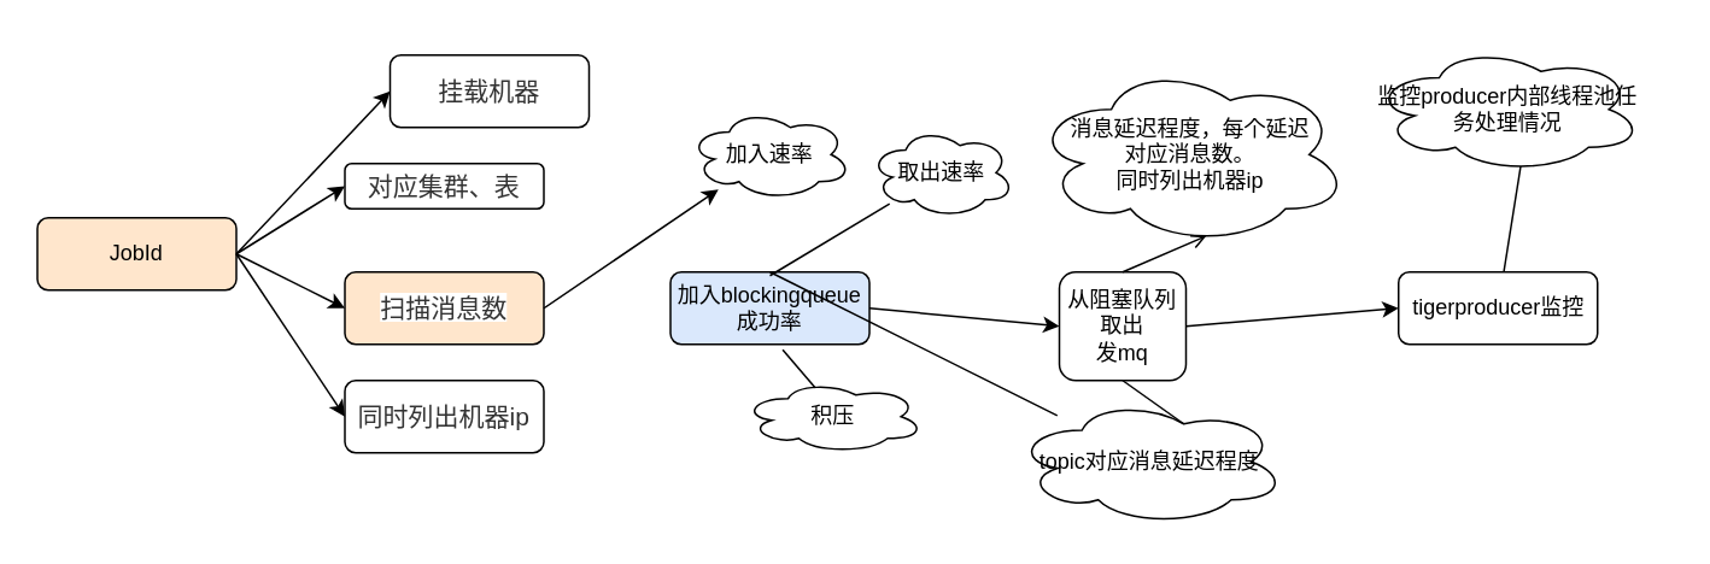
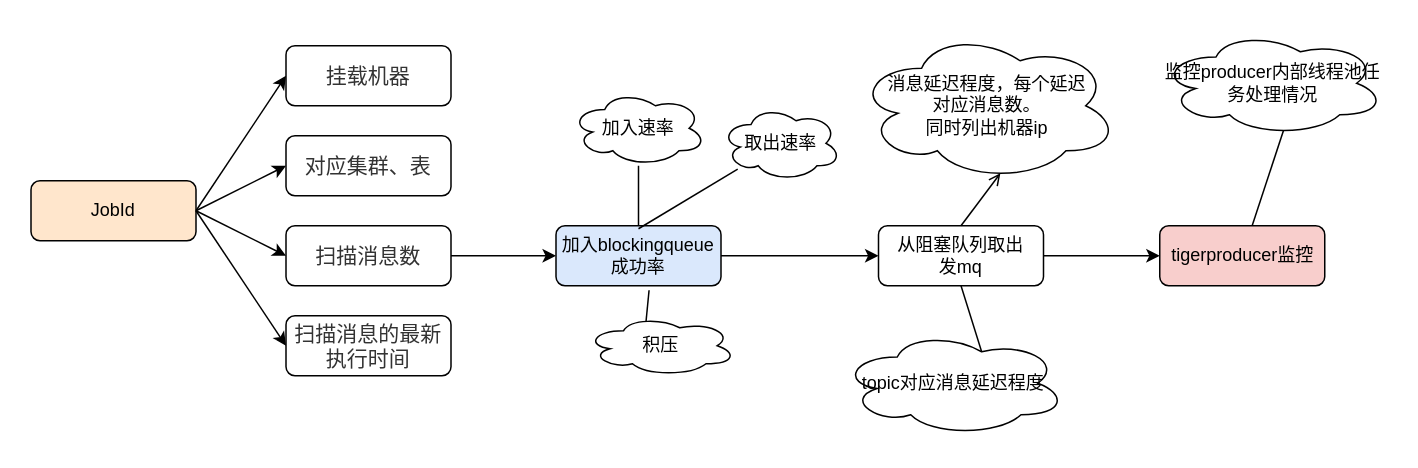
- <mxCell id="3" value="&lt;span style=&quot;color: rgb(51 , 51 , 51) ; font-family: , &amp;#34;stheiti&amp;#34; , &amp;#34;hei&amp;#34; , &amp;#34;heiti sc&amp;#34; , &amp;#34;microsoft yahei&amp;#34; , &amp;#34;arial&amp;#34; , sans-serif ; font-size: 14px ; background-color: rgb(255 , 255 , 255)&quot;&gt;挂载机器&lt;/span&gt;" style="rounded=1;whiteSpace=wrap;html=1;" vertex="1" parent="1"><mxGeometry x="215" y="30" width="110" height="40" as="geometry" /></mxCell>
+ <mxCell id="3" value="&lt;span style=&quot;color: rgb(51 , 51 , 51) ; font-family: , &amp;#34;stheiti&amp;#34; , &amp;#34;hei&amp;#34; , &amp;#34;heiti sc&amp;#34; , &amp;#34;microsoft yahei&amp;#34; , &amp;#34;arial&amp;#34; , sans-serif ; font-size: 14px ; background-color: rgb(255 , 255 , 255)&quot;&gt;挂载机器&lt;/span&gt;" style="rounded=1;whiteSpace=wrap;html=1;" vertex="1" parent="1"><mxGeometry x="190" y="30" width="110" height="40" as="geometry" /></mxCell>
- <mxCell id="20" value="监控producer内部线程池任务处理情况" style="ellipse;shape=cloud;whiteSpace=wrap;html=1;" vertex="1" parent="1"><mxGeometry x="757.5" y="25" width="150" height="70" as="geometry" /></mxCell>
+ <mxCell id="20" value="监控producer内部线程池任务处理情况" style="ellipse;shape=cloud;whiteSpace=wrap;html=1;" vertex="1" parent="1"><mxGeometry x="772.5" y="20" width="150" height="70" as="geometry" /></mxCell>
- <mxCell id="15" value="消息延迟程度，每个延迟&lt;br&gt;对应消息数。&lt;br&gt;同时列出机器ip" style="ellipse;shape=cloud;whiteSpace=wrap;html=1;" vertex="1" parent="1"><mxGeometry x="570" y="35" width="175" height="100" as="geometry" /></mxCell>
+ <mxCell id="15" value="消息延迟程度，每个延迟&lt;br&gt;对应消息数。&lt;br&gt;同时列出机器ip" style="ellipse;shape=cloud;whiteSpace=wrap;html=1;" vertex="1" parent="1"><mxGeometry x="570" y="20" width="175" height="100" as="geometry" /></mxCell>
- <mxCell id="4" value="&lt;span style=&quot;color: rgb(51 , 51 , 51) ; font-family: , &amp;#34;stheiti&amp;#34; , &amp;#34;hei&amp;#34; , &amp;#34;heiti sc&amp;#34; , &amp;#34;microsoft yahei&amp;#34; , &amp;#34;arial&amp;#34; , sans-serif ; font-size: 14px ; background-color: rgb(255 , 255 , 255)&quot;&gt;对应集群、表&lt;/span&gt;" style="rounded=1;whiteSpace=wrap;html=1;" vertex="1" parent="1"><mxGeometry x="190" y="90" width="110" height="25" as="geometry" /></mxCell>
+ <mxCell id="4" value="&lt;span style=&quot;color: rgb(51 , 51 , 51) ; font-family: , &amp;#34;stheiti&amp;#34; , &amp;#34;hei&amp;#34; , &amp;#34;heiti sc&amp;#34; , &amp;#34;microsoft yahei&amp;#34; , &amp;#34;arial&amp;#34; , sans-serif ; font-size: 14px ; background-color: rgb(255 , 255 , 255)&quot;&gt;对应集群、表&lt;/span&gt;" style="rounded=1;whiteSpace=wrap;html=1;" vertex="1" parent="1"><mxGeometry x="190" y="90" width="110" height="40" as="geometry" /></mxCell>
- <mxCell id="26" value="" style="endArrow=classic;html=1;exitX=1;exitY=0.5;exitDx=0;exitDy=0;" edge="1" parent="1" source="5" target="8"><mxGeometry width="50" height="50" relative="1" as="geometry"><mxPoint x="140" y="150" as="sourcePoint" /><mxPoint x="200" y="180" as="targetPoint" /></mxGeometry></mxCell>
+ <mxCell id="26" value="" style="endArrow=classic;html=1;entryX=0;entryY=0.5;entryDx=0;entryDy=0;exitX=1;exitY=0.5;exitDx=0;exitDy=0;" edge="1" parent="1" source="5" target="7"><mxGeometry width="50" height="50" relative="1" as="geometry"><mxPoint x="140" y="150" as="sourcePoint" /><mxPoint x="200" y="180" as="targetPoint" /></mxGeometry></mxCell>
- <mxCell id="5" value="&lt;span style=&quot;color: rgb(51 , 51 , 51) ; font-family: , &amp;#34;stheiti&amp;#34; , &amp;#34;hei&amp;#34; , &amp;#34;heiti sc&amp;#34; , &amp;#34;microsoft yahei&amp;#34; , &amp;#34;arial&amp;#34; , sans-serif ; font-size: 14px ; background-color: rgb(255 , 255 , 255)&quot;&gt;扫描消息数&lt;/span&gt;" style="rounded=1;whiteSpace=wrap;html=1;fillColor=#ffe6cc;" vertex="1" parent="1"><mxGeometry x="190" y="150" width="110" height="40" as="geometry" /></mxCell>
+ <mxCell id="5" value="&lt;span style=&quot;color: rgb(51 , 51 , 51) ; font-family: , &amp;#34;stheiti&amp;#34; , &amp;#34;hei&amp;#34; , &amp;#34;heiti sc&amp;#34; , &amp;#34;microsoft yahei&amp;#34; , &amp;#34;arial&amp;#34; , sans-serif ; font-size: 14px ; background-color: rgb(255 , 255 , 255)&quot;&gt;扫描消息数&lt;/span&gt;" style="rounded=1;whiteSpace=wrap;html=1;" vertex="1" parent="1"><mxGeometry x="190" y="150" width="110" height="40" as="geometry" /></mxCell>
- <mxCell id="19" value="tigerproducer监控" style="rounded=1;whiteSpace=wrap;html=1;" vertex="1" parent="1"><mxGeometry x="772.5" y="150" width="110" height="40" as="geometry" /></mxCell>
+ <mxCell id="19" value="tigerproducer监控" style="rounded=1;whiteSpace=wrap;html=1;fillColor=#f8cecc;" vertex="1" parent="1"><mxGeometry x="772.5" y="150" width="110" height="40" as="geometry" /></mxCell>
- <mxCell id="11" value="从阻塞队列取出&lt;br&gt;发mq" style="rounded=1;whiteSpace=wrap;html=1;" vertex="1" parent="1"><mxGeometry x="585" y="150" width="70" height="60" as="geometry" /></mxCell>
+ <mxCell id="11" value="从阻塞队列取出&lt;br&gt;发mq" style="rounded=1;whiteSpace=wrap;html=1;" vertex="1" parent="1"><mxGeometry x="585" y="150" width="110" height="40" as="geometry" /></mxCell>
- <mxCell id="12" value="" style="endArrow=none;html=1;exitX=0.5;exitY=0;exitDx=0;exitDy=0;" edge="1" parent="1" source="7" target="16"><mxGeometry width="50" height="50" relative="1" as="geometry"><mxPoint x="410" y="350" as="sourcePoint" /><mxPoint x="460" y="300" as="targetPoint" /></mxGeometry></mxCell>
+ <mxCell id="12" value="" style="endArrow=none;html=1;exitX=0.5;exitY=0;exitDx=0;exitDy=0;" edge="1" parent="1" source="7" target="8"><mxGeometry width="50" height="50" relative="1" as="geometry"><mxPoint x="410" y="350" as="sourcePoint" /><mxPoint x="460" y="300" as="targetPoint" /></mxGeometry></mxCell>
- <mxCell id="6" value="&lt;span style=&quot;color: rgb(51 , 51 , 51) ; font-family: , &amp;#34;stheiti&amp;#34; , &amp;#34;hei&amp;#34; , &amp;#34;heiti sc&amp;#34; , &amp;#34;microsoft yahei&amp;#34; , &amp;#34;arial&amp;#34; , sans-serif ; font-size: 14px ; background-color: rgb(255 , 255 , 255)&quot;&gt;同时列出机器ip&lt;/span&gt;" style="rounded=1;whiteSpace=wrap;html=1;" vertex="1" parent="1"><mxGeometry x="190" y="210" width="110" height="40" as="geometry" /></mxCell>
+ <mxCell id="6" value="&lt;span style=&quot;color: rgb(51 , 51 , 51) ; font-family: , &amp;#34;stheiti&amp;#34; , &amp;#34;hei&amp;#34; , &amp;#34;heiti sc&amp;#34; , &amp;#34;microsoft yahei&amp;#34; , &amp;#34;arial&amp;#34; , sans-serif ; font-size: 14px ; background-color: rgb(255 , 255 , 255)&quot;&gt;扫描消息的最新执行时间&lt;/span&gt;" style="rounded=1;whiteSpace=wrap;html=1;" vertex="1" parent="1"><mxGeometry x="190" y="210" width="110" height="40" as="geometry" /></mxCell>
- <mxCell id="10" value="积压" style="ellipse;shape=cloud;whiteSpace=wrap;html=1;" vertex="1" parent="1"><mxGeometry x="410" y="210" width="100" height="40" as="geometry" /></mxCell>
+ <mxCell id="10" value="积压" style="ellipse;shape=cloud;whiteSpace=wrap;html=1;" vertex="1" parent="1"><mxGeometry x="390" y="210" width="100" height="40" as="geometry" /></mxCell>
